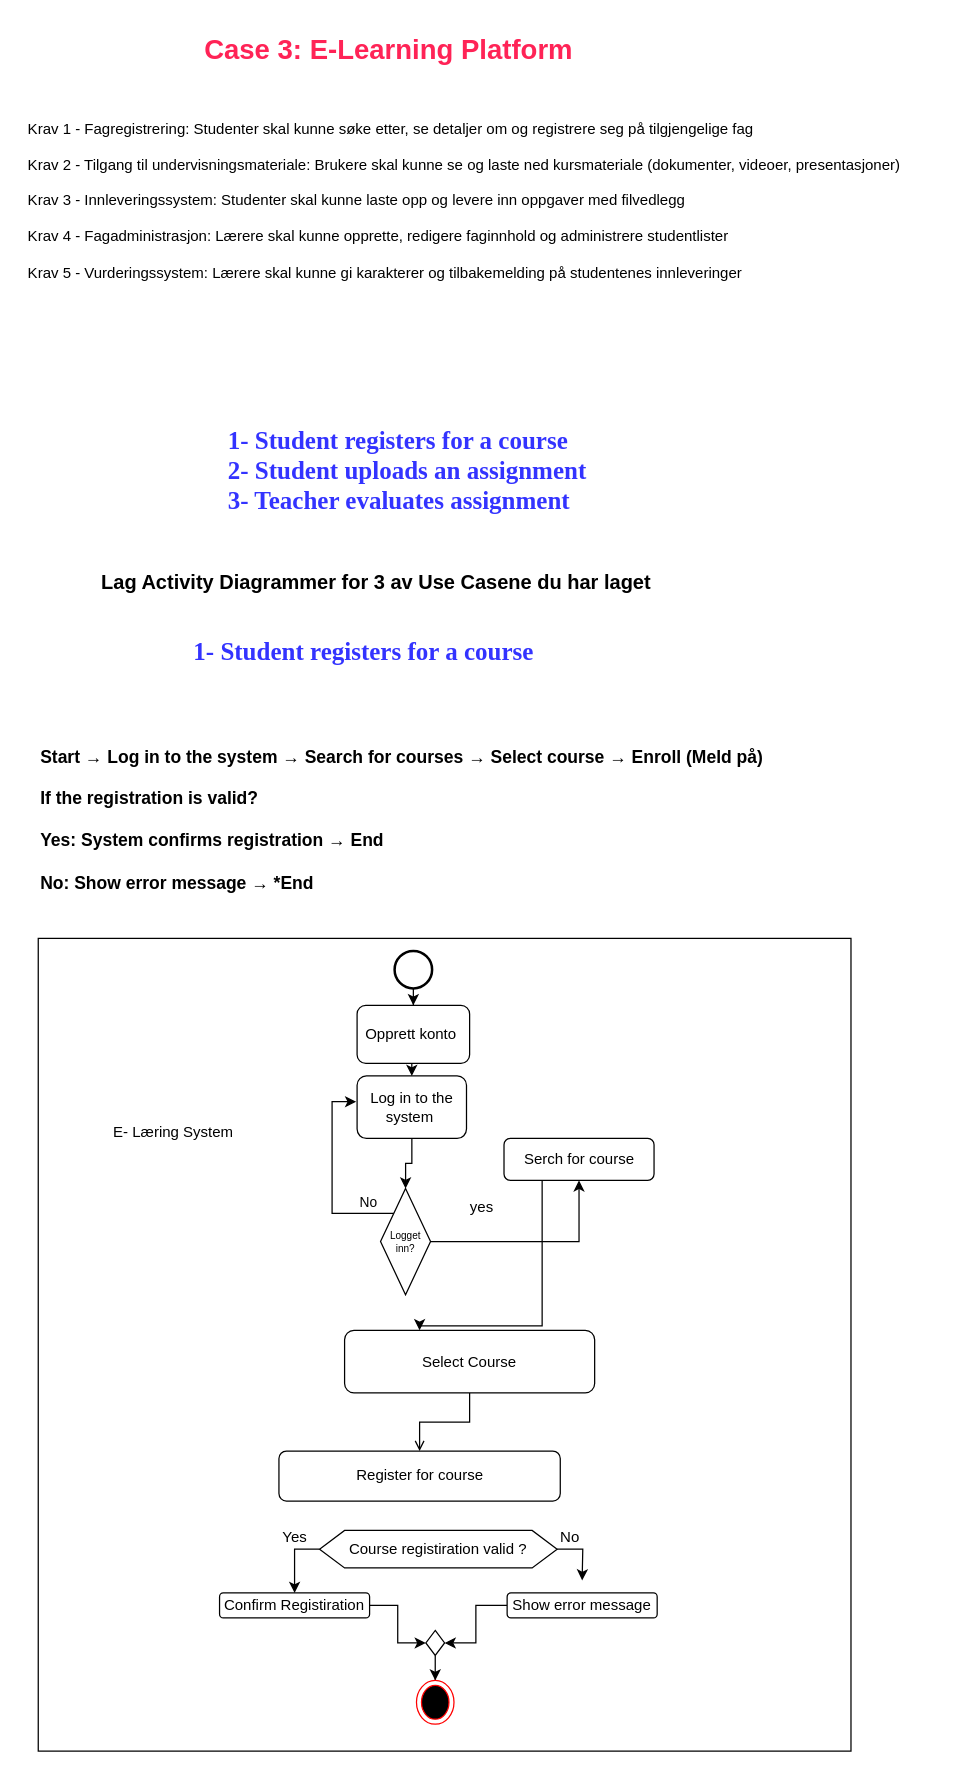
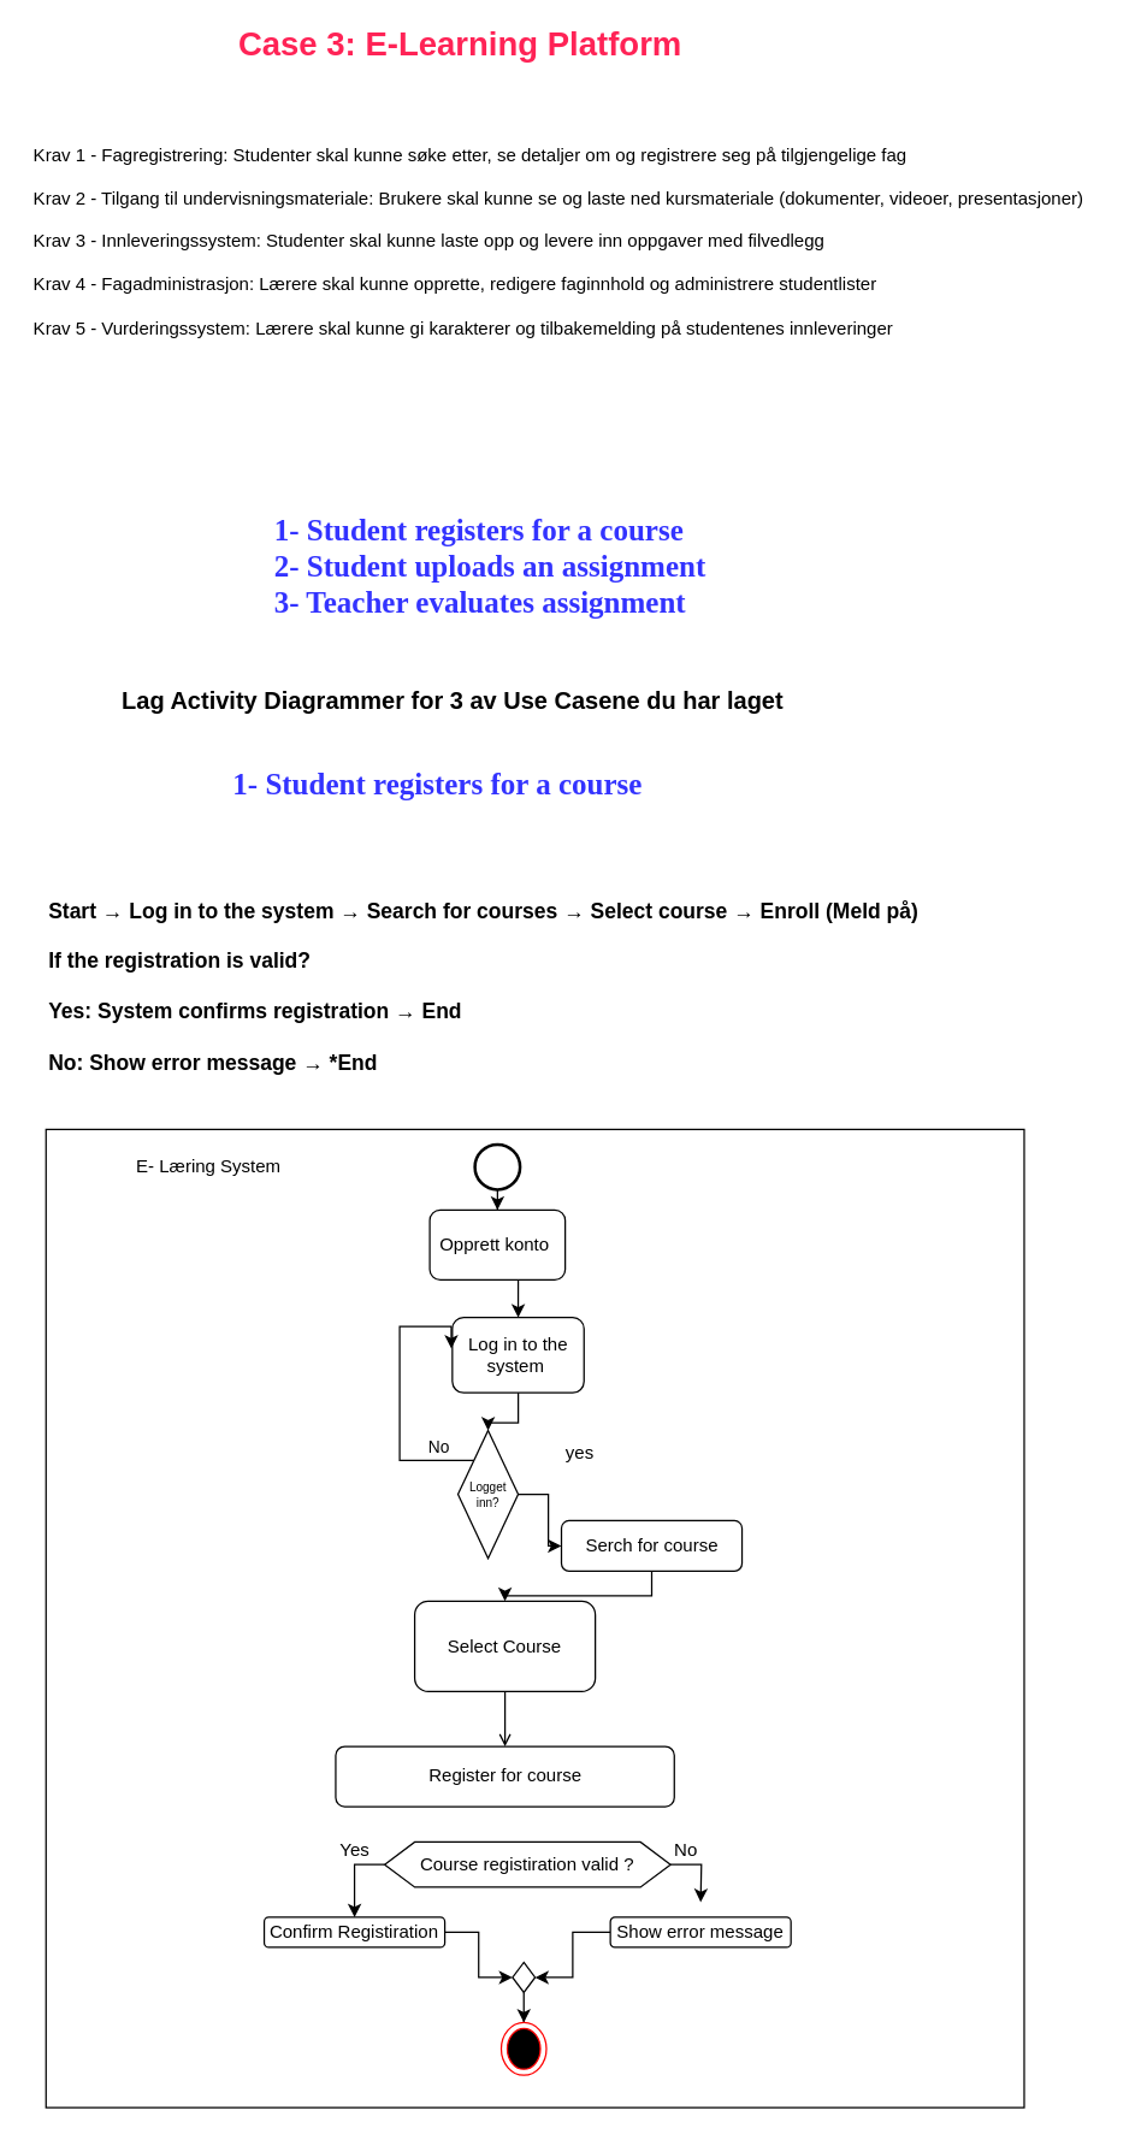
- <mxCell id="2" value="Case 3: E-Learning Platform" style="text;html=1;align=center;verticalAlign=middle;resizable=0;points=[];autosize=1;strokeColor=none;fillColor=none;fontColor=#FF2356;fontStyle=1;fontSize=22;" parent="1" vertex="1"><mxGeometry x="160" y="20" width="300" height="40" as="geometry" /></mxCell>
+ <mxCell id="2" value="Case 3: E-Learning Platform" style="text;html=1;align=center;verticalAlign=middle;resizable=0;points=[];autosize=1;strokeColor=none;fillColor=none;fontColor=#FF2356;fontStyle=1;fontSize=22;" parent="1" vertex="1"><mxGeometry x="155" y="10" width="300" height="40" as="geometry" /></mxCell>
- <mxCell id="12" value="Log in to the system&amp;nbsp;" style="rounded=1;whiteSpace=wrap;html=1;" vertex="1" parent="1"><mxGeometry x="285" y="860" width="87.5" height="50" as="geometry" /></mxCell>
+ <mxCell id="12" value="Log in to the system&amp;nbsp;" style="rounded=1;whiteSpace=wrap;html=1;" vertex="1" parent="1"><mxGeometry x="300" y="875" width="87.5" height="50" as="geometry" /></mxCell>
- <mxCell id="9" value="E- Læring System&amp;nbsp;" style="text;html=1;align=center;verticalAlign=middle;whiteSpace=wrap;rounded=0;" vertex="1" parent="1"><mxGeometry x="55" y="890" width="170" height="30" as="geometry" /></mxCell>
+ <mxCell id="9" value="E- Læring System&amp;nbsp;" style="text;html=1;align=center;verticalAlign=middle;whiteSpace=wrap;rounded=0;" vertex="1" parent="1"><mxGeometry x="55" y="760" width="170" height="30" as="geometry" /></mxCell>
- <mxCell id="14" value="Serch for course" style="rounded=1;whiteSpace=wrap;html=1;" vertex="1" parent="1"><mxGeometry x="402.5" y="910" width="120" height="33.5" as="geometry" /></mxCell>
+ <mxCell id="14" value="Serch for course" style="rounded=1;whiteSpace=wrap;html=1;" vertex="1" parent="1"><mxGeometry x="372.5" y="1010" width="120" height="33.5" as="geometry" /></mxCell>
- <mxCell id="16" value="Select Course" style="rounded=1;whiteSpace=wrap;html=1;" vertex="1" parent="1"><mxGeometry x="275" y="1063.5" width="200" height="50" as="geometry" /></mxCell>
+ <mxCell id="16" value="Select Course" style="rounded=1;whiteSpace=wrap;html=1;" vertex="1" parent="1"><mxGeometry x="275" y="1063.5" width="120" height="60" as="geometry" /></mxCell>
